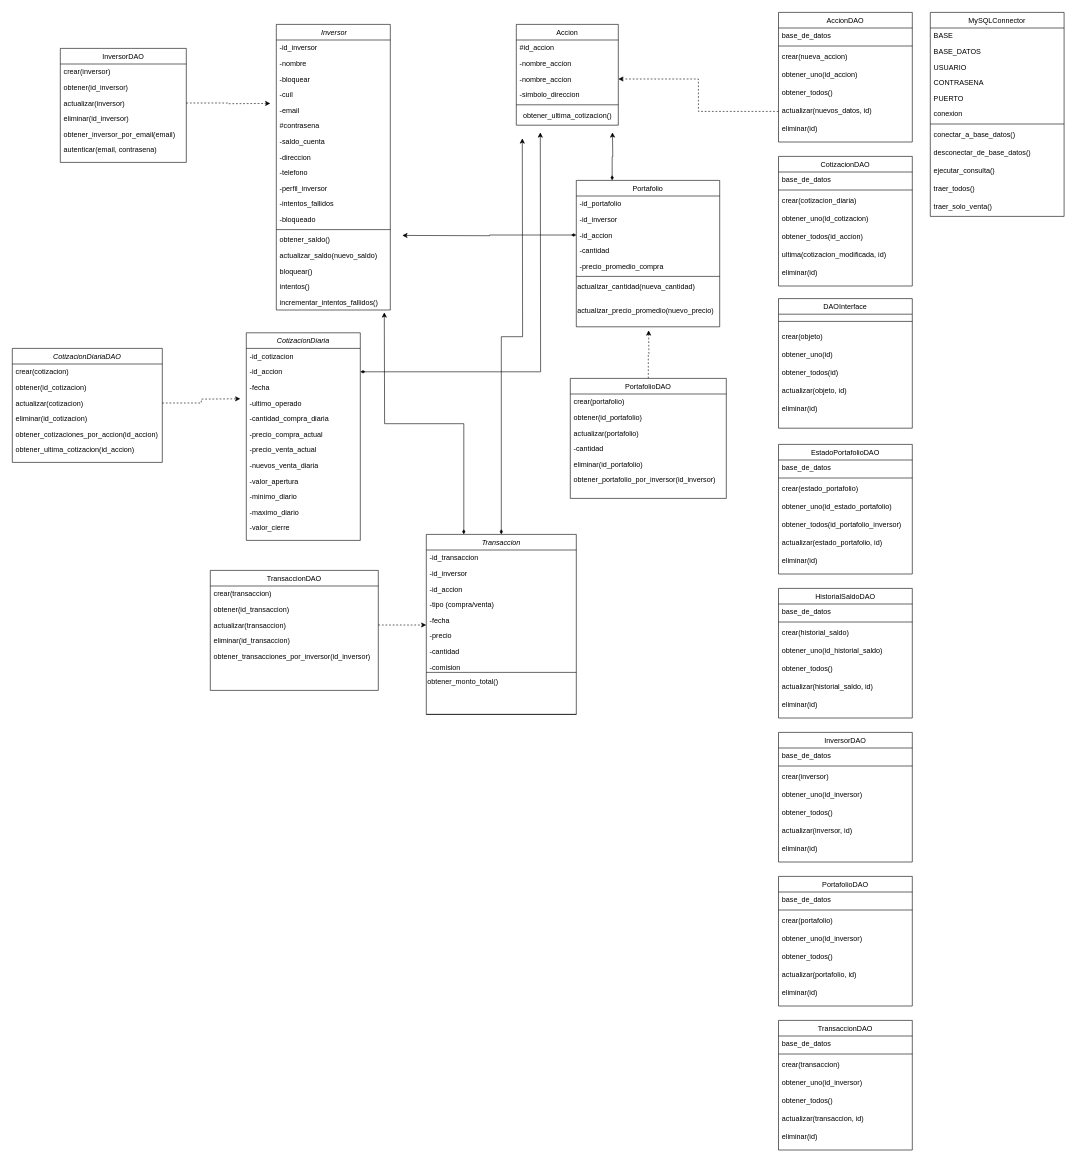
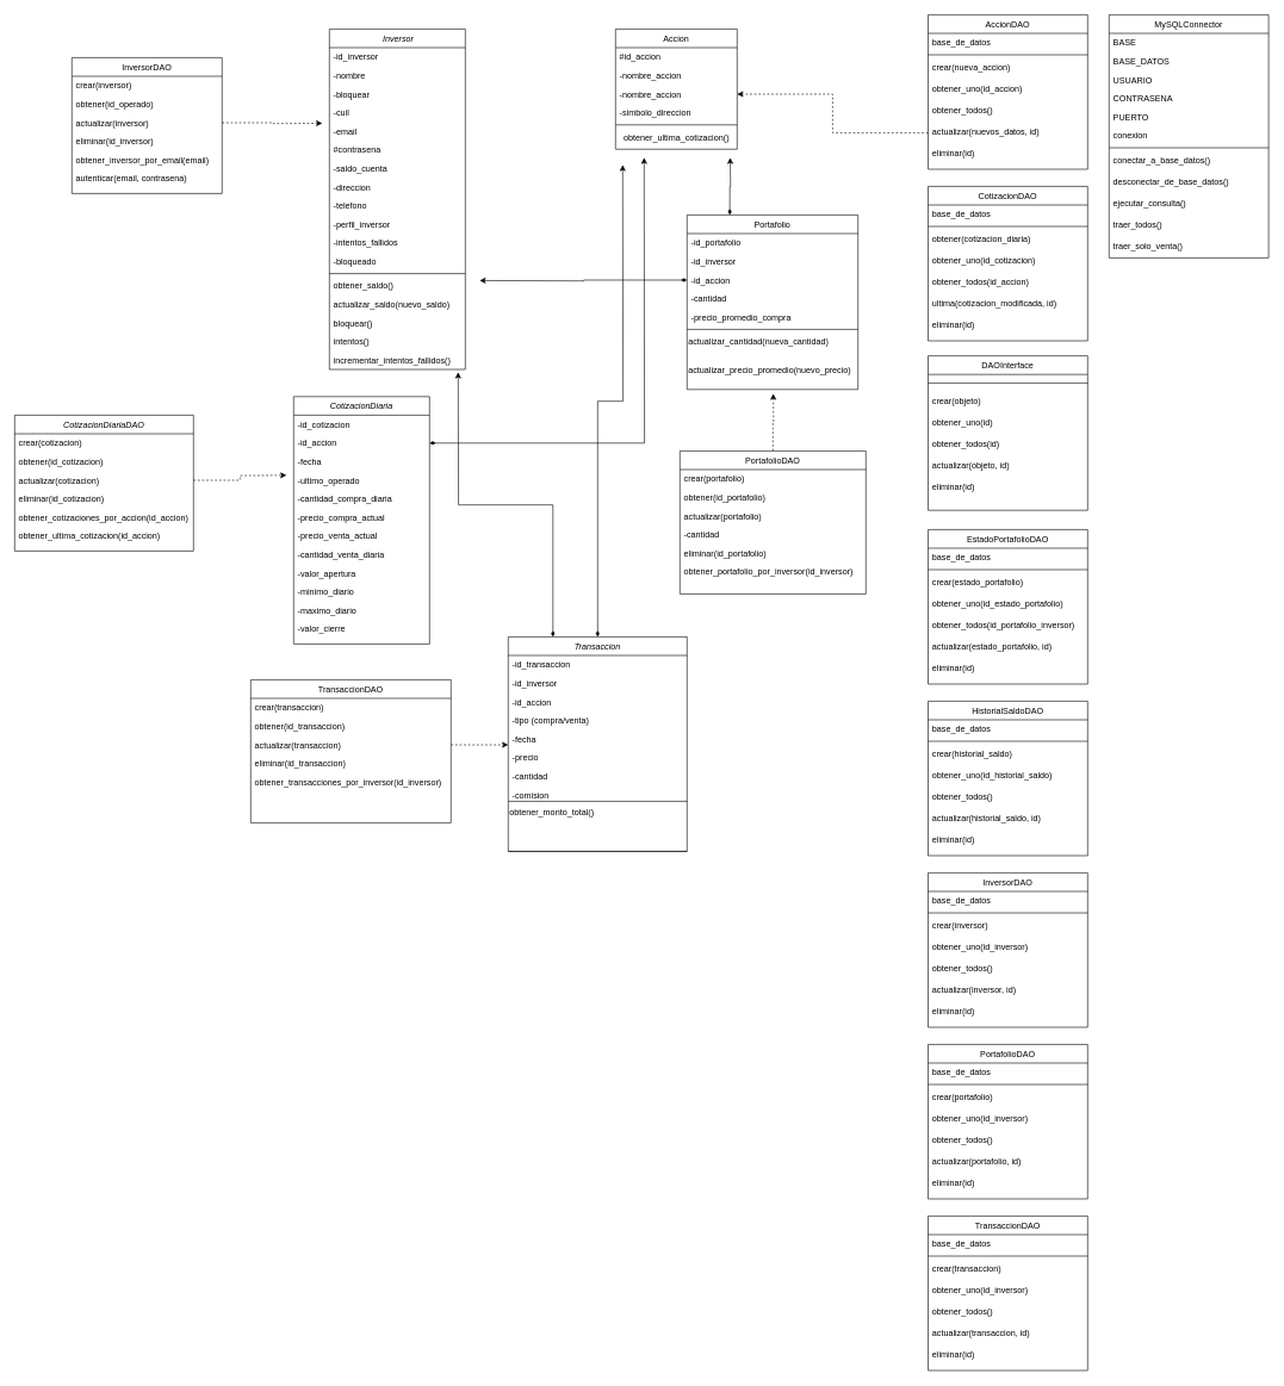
- <mxCell id="93" value="obtener(id_inversor)" style="text;align=left;verticalAlign=top;spacingLeft=4;spacingRight=4;overflow=hidden;rotatable=0;points=[[0,0.5],[1,0.5]];portConstraint=eastwest;rounded=0;shadow=0;html=0;" parent="91" vertex="1"><mxGeometry y="52" width="210" height="26" as="geometry" /></mxCell>
+ <mxCell id="93" value="obtener(id_operado)" style="text;align=left;verticalAlign=top;spacingLeft=4;spacingRight=4;overflow=hidden;rotatable=0;points=[[0,0.5],[1,0.5]];portConstraint=eastwest;rounded=0;shadow=0;html=0;" parent="91" vertex="1"><mxGeometry y="52" width="210" height="26" as="geometry" /></mxCell>
- <mxCell id="110" value="crear(cotizacion_diaria)" style="text;align=left;verticalAlign=top;spacingLeft=4;spacingRight=4;overflow=hidden;rotatable=0;points=[[0,0.5],[1,0.5]];portConstraint=eastwest;" vertex="1" parent="107"><mxGeometry y="60" width="223" height="30" as="geometry" /></mxCell>
+ <mxCell id="110" value="obtener(cotizacion_diaria)" style="text;align=left;verticalAlign=top;spacingLeft=4;spacingRight=4;overflow=hidden;rotatable=0;points=[[0,0.5],[1,0.5]];portConstraint=eastwest;" vertex="1" parent="107"><mxGeometry y="60" width="223" height="30" as="geometry" /></mxCell>
- <mxCell id="48" value="-nuevos_venta_diaria" style="text;align=left;verticalAlign=top;spacingLeft=4;spacingRight=4;overflow=hidden;rotatable=0;points=[[0,0.5],[1,0.5]];portConstraint=eastwest;" parent="39" vertex="1"><mxGeometry y="208" width="190" height="26" as="geometry" /></mxCell>
+ <mxCell id="48" value="-cantidad_venta_diaria" style="text;align=left;verticalAlign=top;spacingLeft=4;spacingRight=4;overflow=hidden;rotatable=0;points=[[0,0.5],[1,0.5]];portConstraint=eastwest;" parent="39" vertex="1"><mxGeometry y="208" width="190" height="26" as="geometry" /></mxCell>
